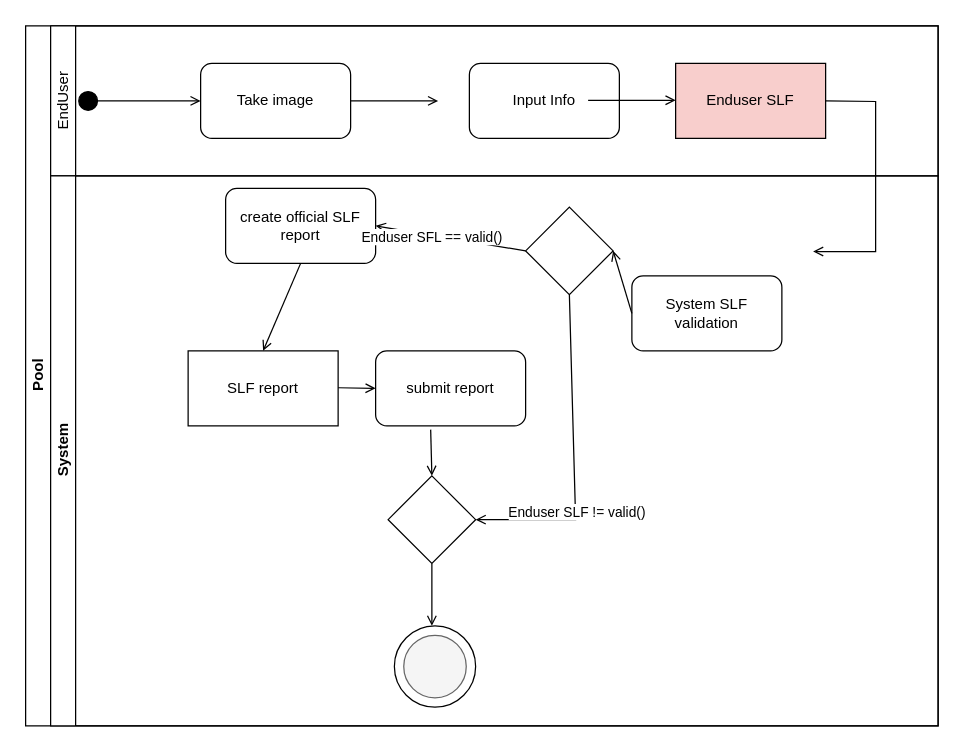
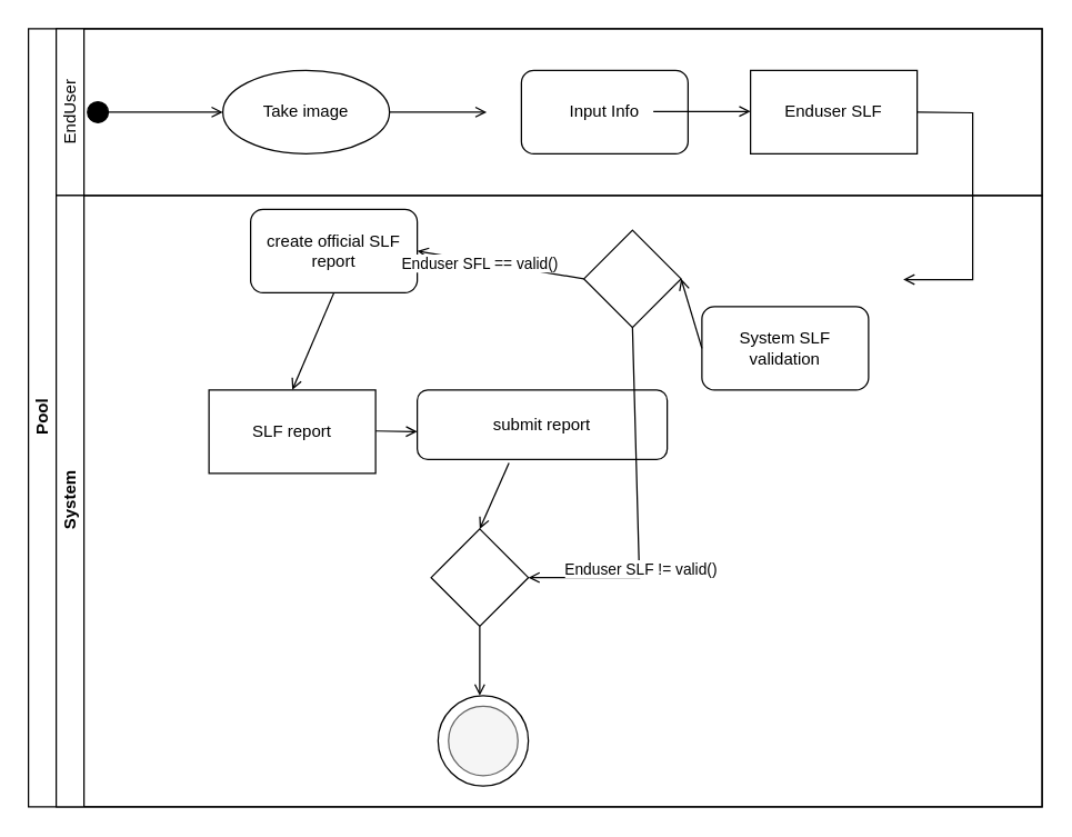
- <mxCell id="4" value="Take image" style="rounded=1;whiteSpace=wrap;html=1;" vertex="1" parent="3"><mxGeometry x="120" y="30" width="120" height="60" as="geometry" /></mxCell>
+ <mxCell id="4" value="Take image" style="ellipse;whiteSpace=wrap;html=1;" vertex="1" parent="3"><mxGeometry x="120" y="30" width="120" height="60" as="geometry" /></mxCell>
- <mxCell id="8" value="Enduser SLF" style="rounded=0;whiteSpace=wrap;html=1;fillColor=#f8cecc;" vertex="1" parent="3"><mxGeometry x="500" y="30" width="120" height="60" as="geometry" /></mxCell>
+ <mxCell id="8" value="Enduser SLF" style="rounded=0;whiteSpace=wrap;html=1;" vertex="1" parent="3"><mxGeometry x="500" y="30" width="120" height="60" as="geometry" /></mxCell>
- <mxCell id="21" value="submit report" style="rounded=1;whiteSpace=wrap;html=1;" vertex="1" parent="11"><mxGeometry x="260" y="140" width="120" height="60" as="geometry" /></mxCell>
+ <mxCell id="21" value="submit report" style="rounded=1;whiteSpace=wrap;html=1;" vertex="1" parent="11"><mxGeometry x="260" y="140" width="180" height="50" as="geometry" /></mxCell>
